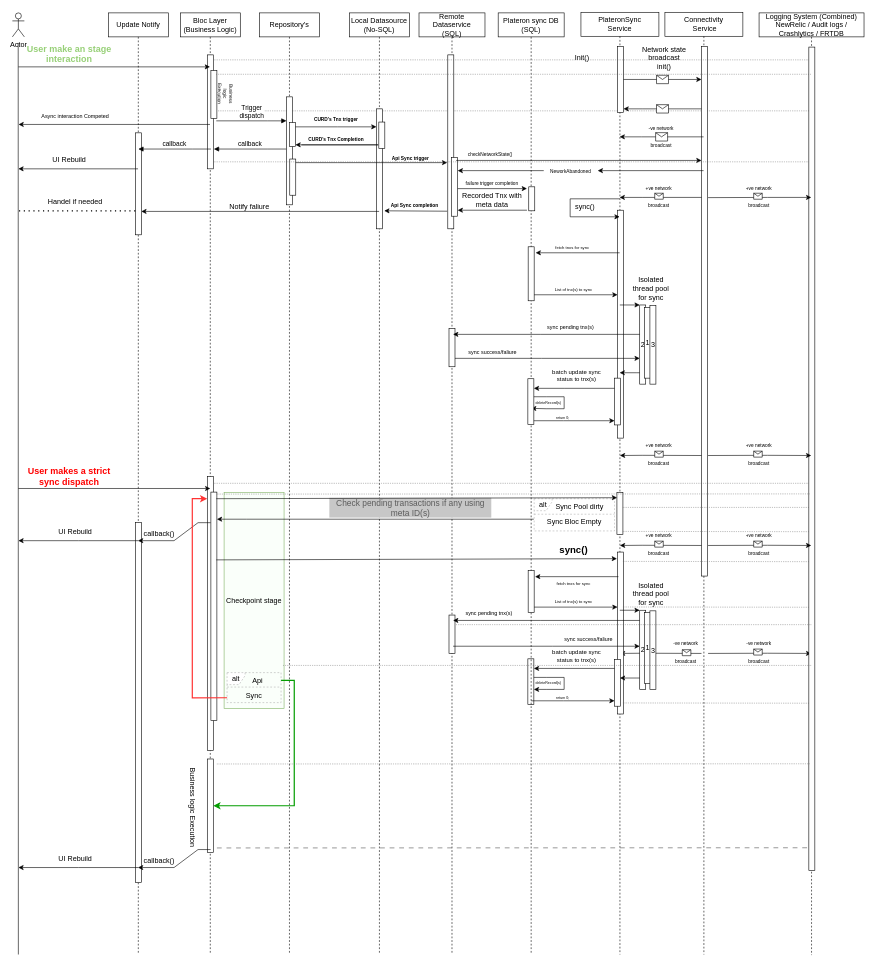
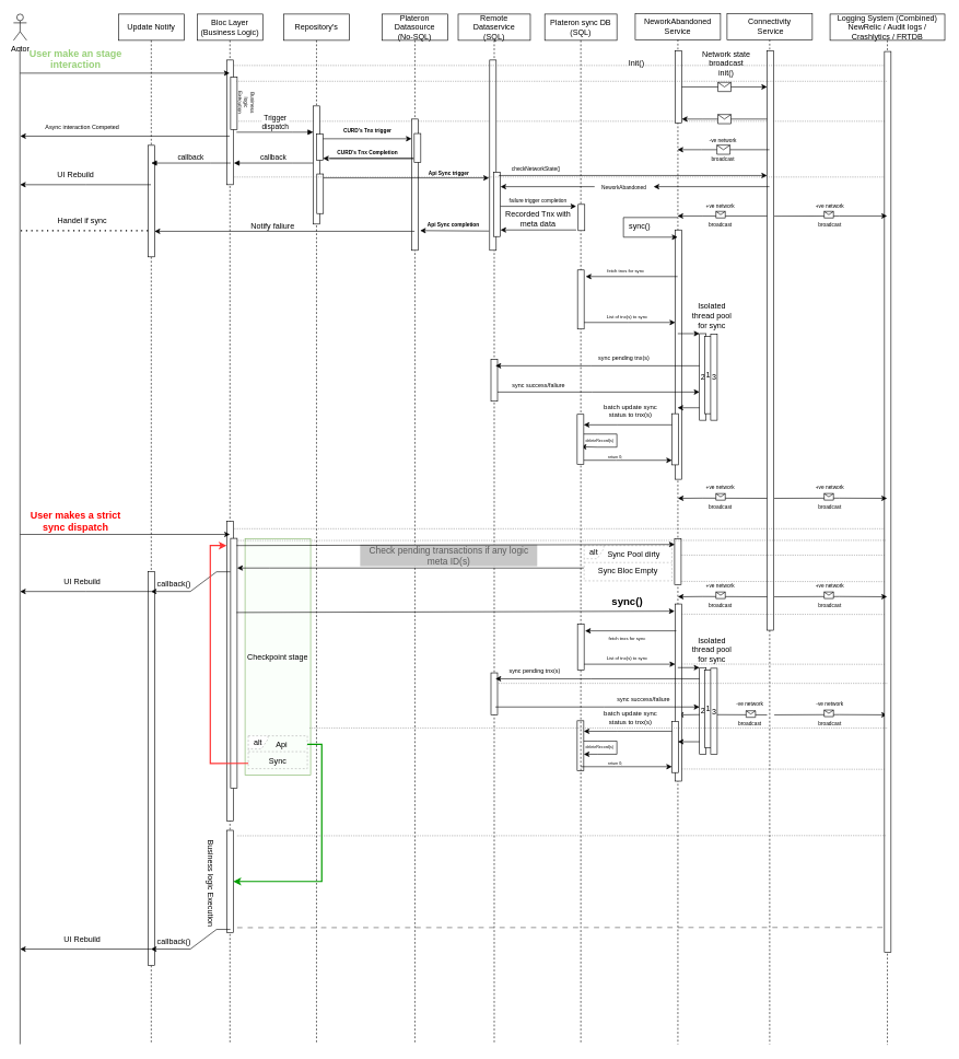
- <mxCell id="57" value="PlateronSync &lt;br&gt;Service" style="shape=umlLifeline;perimeter=lifelinePerimeter;whiteSpace=wrap;html=1;container=0;dropTarget=0;collapsible=0;recursiveResize=0;outlineConnect=0;portConstraint=eastwest;newEdgeStyle={&quot;edgeStyle&quot;:&quot;elbowEdgeStyle&quot;,&quot;elbow&quot;:&quot;vertical&quot;,&quot;curved&quot;:0,&quot;rounded&quot;:0};" parent="1" vertex="1"><mxGeometry x="968" y="20" width="130" height="1571" as="geometry" /></mxCell>
+ <mxCell id="57" value="NeworkAbandoned &lt;br&gt;Service" style="shape=umlLifeline;perimeter=lifelinePerimeter;whiteSpace=wrap;html=1;container=0;dropTarget=0;collapsible=0;recursiveResize=0;outlineConnect=0;portConstraint=eastwest;newEdgeStyle={&quot;edgeStyle&quot;:&quot;elbowEdgeStyle&quot;,&quot;elbow&quot;:&quot;vertical&quot;,&quot;curved&quot;:0,&quot;rounded&quot;:0};" parent="1" vertex="1"><mxGeometry x="968" y="20" width="130" height="1571" as="geometry" /></mxCell>
- <mxCell id="27" value="Local Datasource&lt;br&gt;(No-SQL)" style="shape=umlLifeline;perimeter=lifelinePerimeter;whiteSpace=wrap;html=1;container=0;dropTarget=0;collapsible=0;recursiveResize=0;outlineConnect=0;portConstraint=eastwest;newEdgeStyle={&quot;edgeStyle&quot;:&quot;elbowEdgeStyle&quot;,&quot;elbow&quot;:&quot;vertical&quot;,&quot;curved&quot;:0,&quot;rounded&quot;:0};" parent="1" vertex="1"><mxGeometry x="582" y="21" width="100" height="1570" as="geometry" /></mxCell>
+ <mxCell id="27" value="Plateron Datasource&lt;br&gt;(No-SQL)" style="shape=umlLifeline;perimeter=lifelinePerimeter;whiteSpace=wrap;html=1;container=0;dropTarget=0;collapsible=0;recursiveResize=0;outlineConnect=0;portConstraint=eastwest;newEdgeStyle={&quot;edgeStyle&quot;:&quot;elbowEdgeStyle&quot;,&quot;elbow&quot;:&quot;vertical&quot;,&quot;curved&quot;:0,&quot;rounded&quot;:0};" parent="1" vertex="1"><mxGeometry x="582" y="21" width="100" height="1570" as="geometry" /></mxCell>
- <mxCell id="56" value="Handel if needed" style="text;html=1;strokeColor=none;fillColor=none;align=center;verticalAlign=middle;whiteSpace=wrap;rounded=0;" parent="1" vertex="1"><mxGeometry x="65" y="321" width="120" height="30" as="geometry" /></mxCell>
+ <mxCell id="56" value="Handel if sync" style="text;html=1;strokeColor=none;fillColor=none;align=center;verticalAlign=middle;whiteSpace=wrap;rounded=0;" parent="1" vertex="1"><mxGeometry x="65" y="321" width="120" height="30" as="geometry" /></mxCell>
- <mxCell id="121" value="Check pending transactions if any using meta ID(s)" style="text;html=1;strokeColor=none;fillColor=none;align=center;verticalAlign=middle;whiteSpace=wrap;rounded=0;fontStyle=0;labelBackgroundColor=#c7c7c7;fontColor=#5c5c5c;fontSize=14;" parent="1" vertex="1"><mxGeometry x="548" y="831" width="272" height="30" as="geometry" /></mxCell>
+ <mxCell id="121" value="Check pending transactions if any logic meta ID(s)" style="text;html=1;strokeColor=none;fillColor=none;align=center;verticalAlign=middle;whiteSpace=wrap;rounded=0;fontStyle=0;labelBackgroundColor=#c7c7c7;fontColor=#5c5c5c;fontSize=14;" parent="1" vertex="1"><mxGeometry x="548" y="831" width="272" height="30" as="geometry" /></mxCell>
